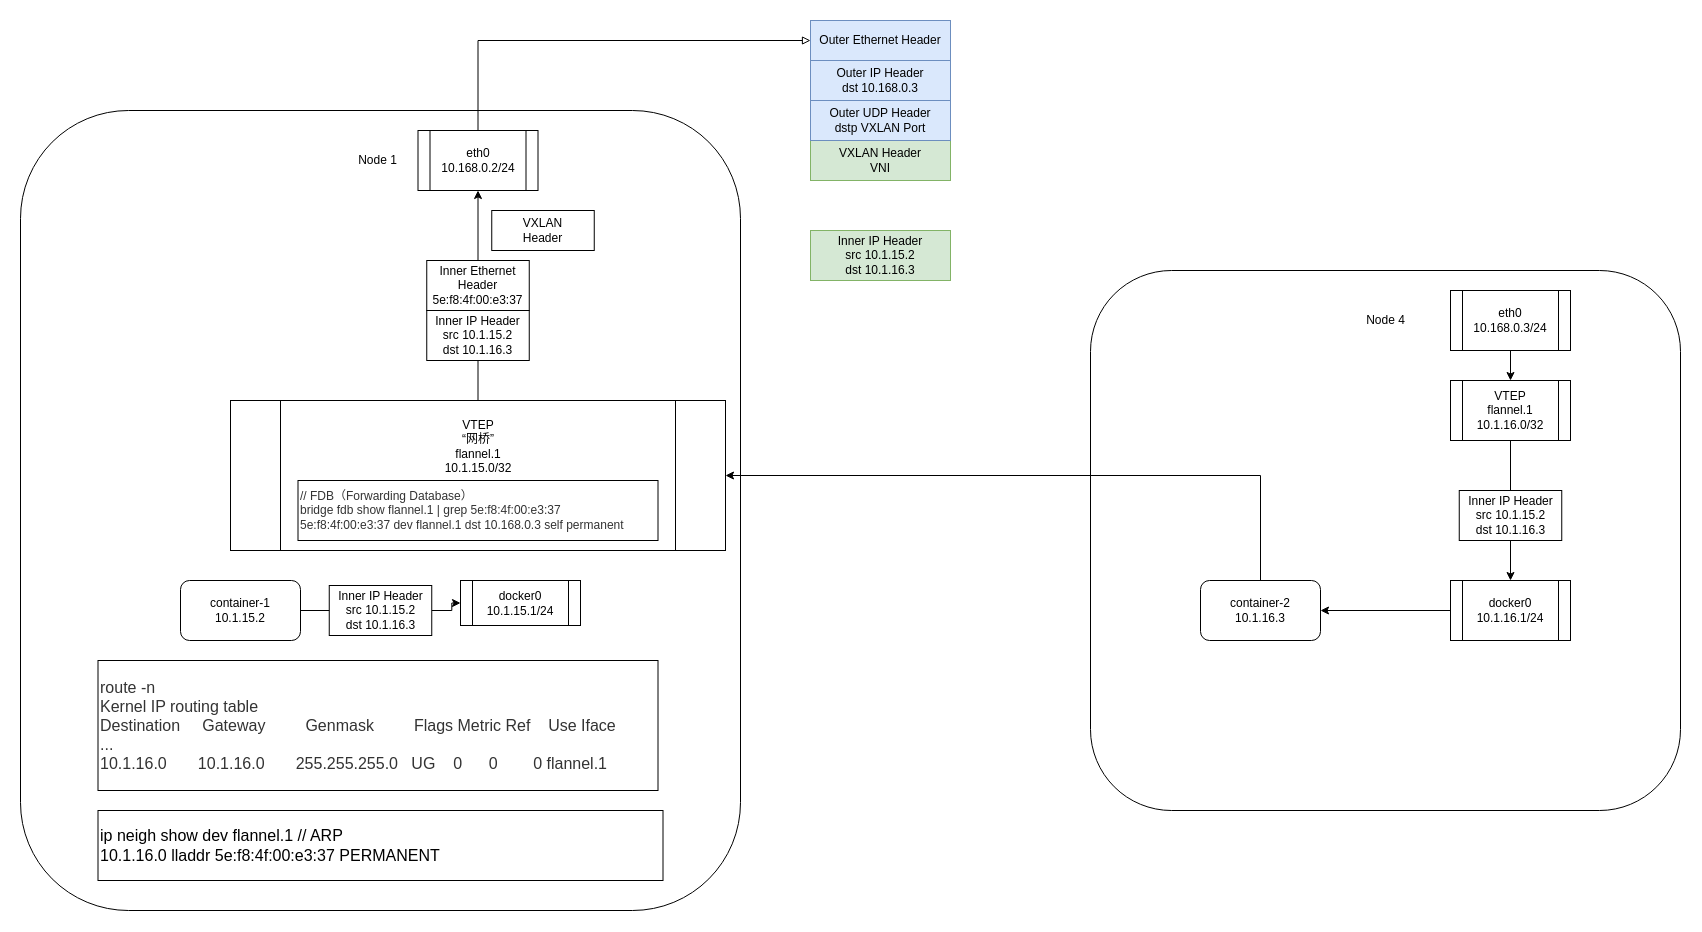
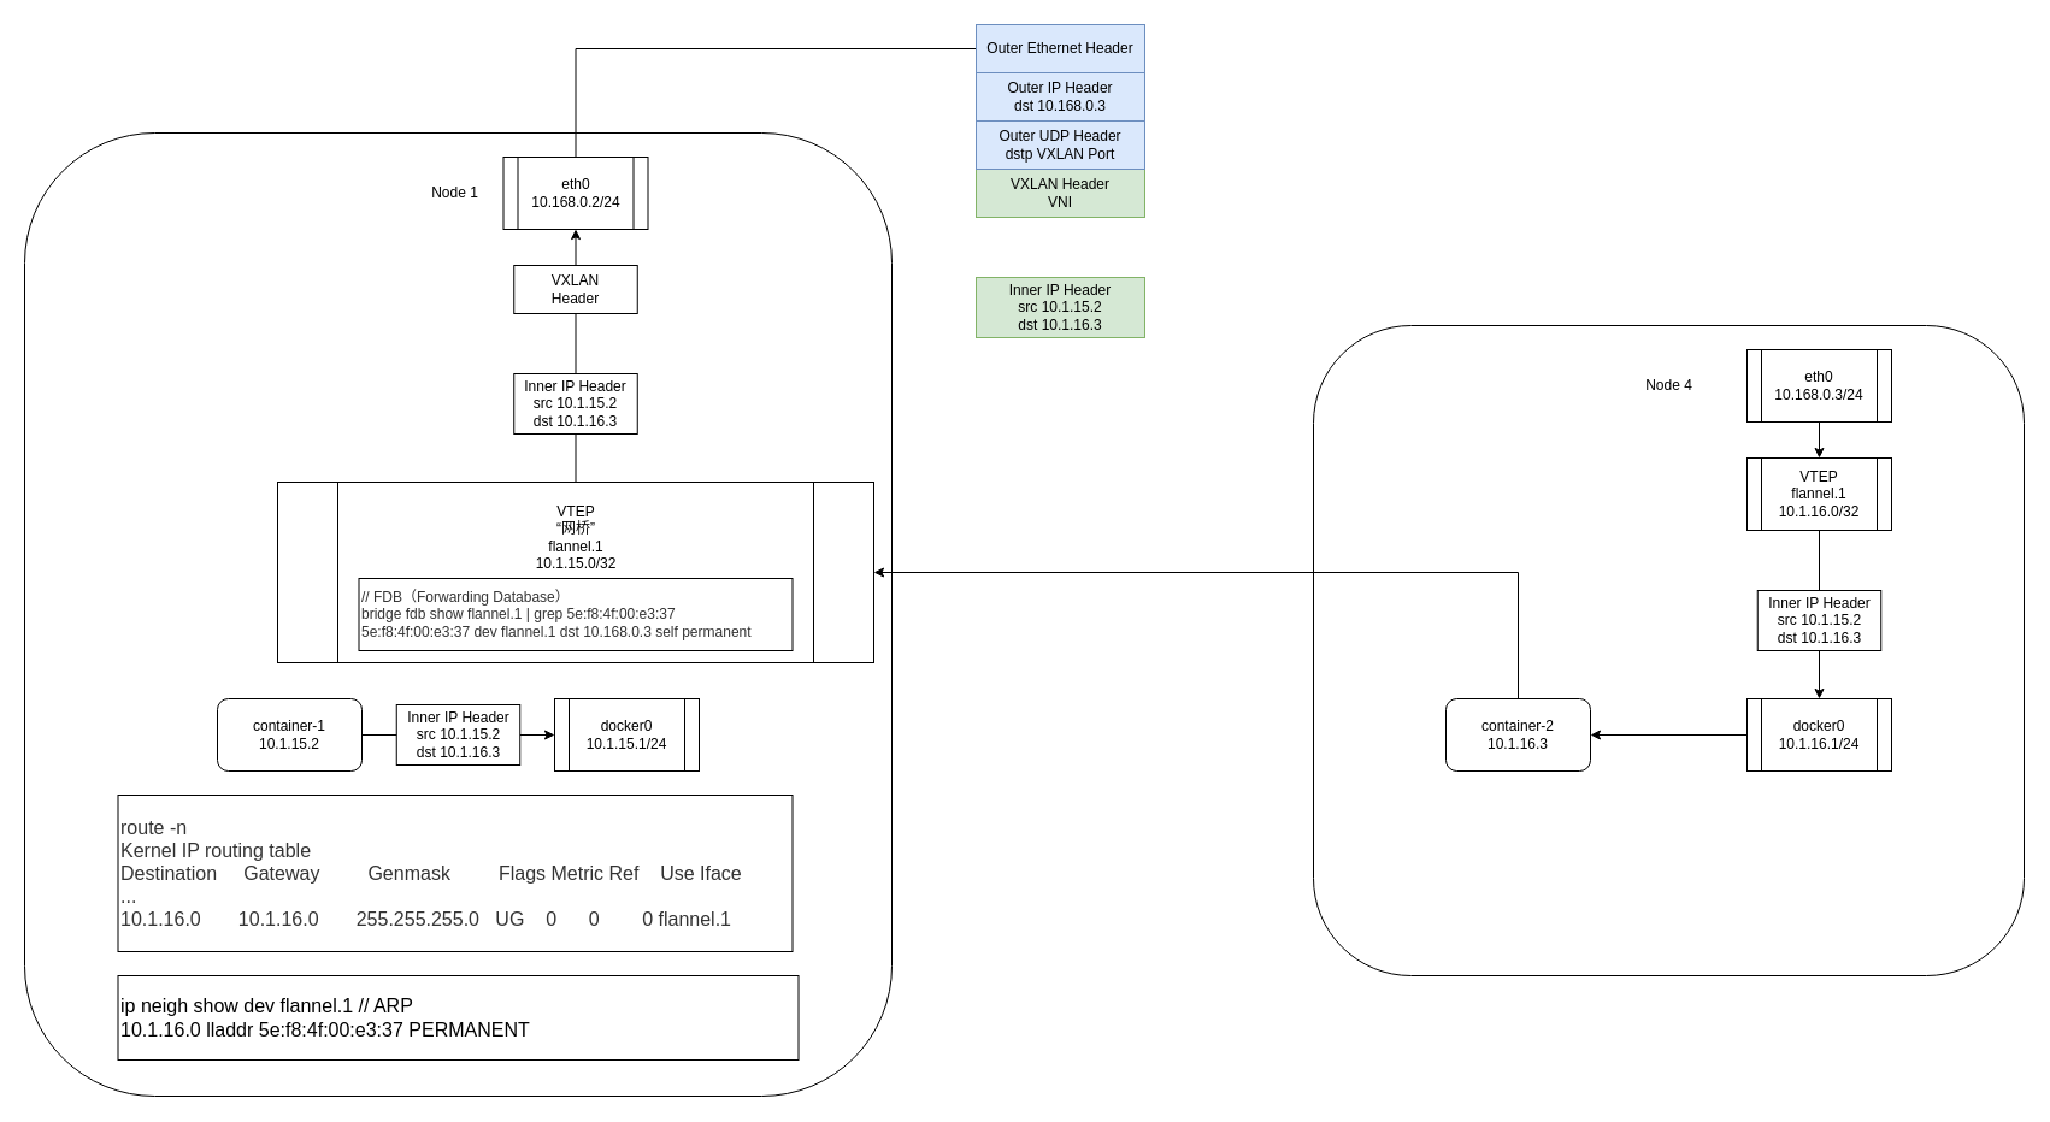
- <mxCell id="18" style="edgeStyle=orthogonalEdgeStyle;rounded=0;orthogonalLoop=1;jettySize=auto;html=1;entryX=0;entryY=0.5;entryDx=0;entryDy=0;endArrow=block;endFill=0;strokeColor=#000000;exitX=0.5;exitY=0;exitDx=0;exitDy=0;" parent="1" source="19" target="30" edge="1"><mxGeometry relative="1" as="geometry" /></mxCell>
+ <mxCell id="18" style="edgeStyle=orthogonalEdgeStyle;rounded=0;orthogonalLoop=1;jettySize=auto;html=1;entryX=0;entryY=0.5;entryDx=0;entryDy=0;endArrow=none;endFill=0;strokeColor=#000000;exitX=0.5;exitY=0;exitDx=0;exitDy=0;" parent="1" source="19" target="30" edge="1"><mxGeometry relative="1" as="geometry" /></mxCell>
- <mxCell id="25" value="&lt;span style=&quot;background-color: rgb(255 , 255 , 255)&quot;&gt;VXLAN&lt;br&gt;&lt;/span&gt;Header" style="rounded=0;whiteSpace=wrap;html=1;" parent="1" vertex="1"><mxGeometry x="491.25" y="210" width="102.5" height="40" as="geometry" /></mxCell>
+ <mxCell id="25" value="&lt;span style=&quot;background-color: rgb(255 , 255 , 255)&quot;&gt;VXLAN&lt;br&gt;&lt;/span&gt;Header" style="rounded=0;whiteSpace=wrap;html=1;" parent="1" vertex="1"><mxGeometry x="426.25" y="220" width="102.5" height="40" as="geometry" /></mxCell>
- <mxCell id="24" value="&lt;span&gt;Inner Ethernet Header&lt;br&gt;5e:f8:4f:00:e3:37&lt;br&gt;&lt;/span&gt;" style="rounded=0;whiteSpace=wrap;html=1;align=center;" parent="1" vertex="1"><mxGeometry x="426.25" y="260" width="102.5" height="50" as="geometry" /></mxCell>
- <mxCell id="6" value="docker0&lt;br&gt;10.1.15.1/24" style="shape=process;whiteSpace=wrap;html=1;backgroundOutline=1;" parent="1" vertex="1"><mxGeometry x="460" y="580" width="120" height="45" as="geometry" /></mxCell>
+ <mxCell id="6" value="docker0&lt;br&gt;10.1.15.1/24" style="shape=process;whiteSpace=wrap;html=1;backgroundOutline=1;" parent="1" vertex="1"><mxGeometry x="460" y="580" width="120" height="60" as="geometry" /></mxCell>
